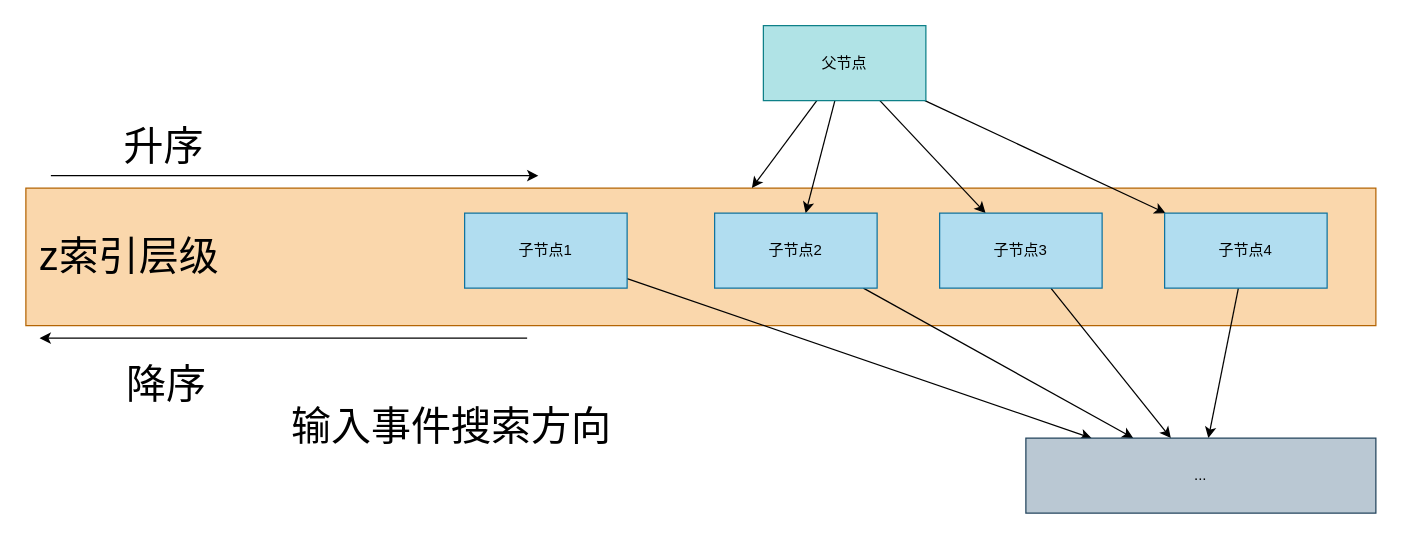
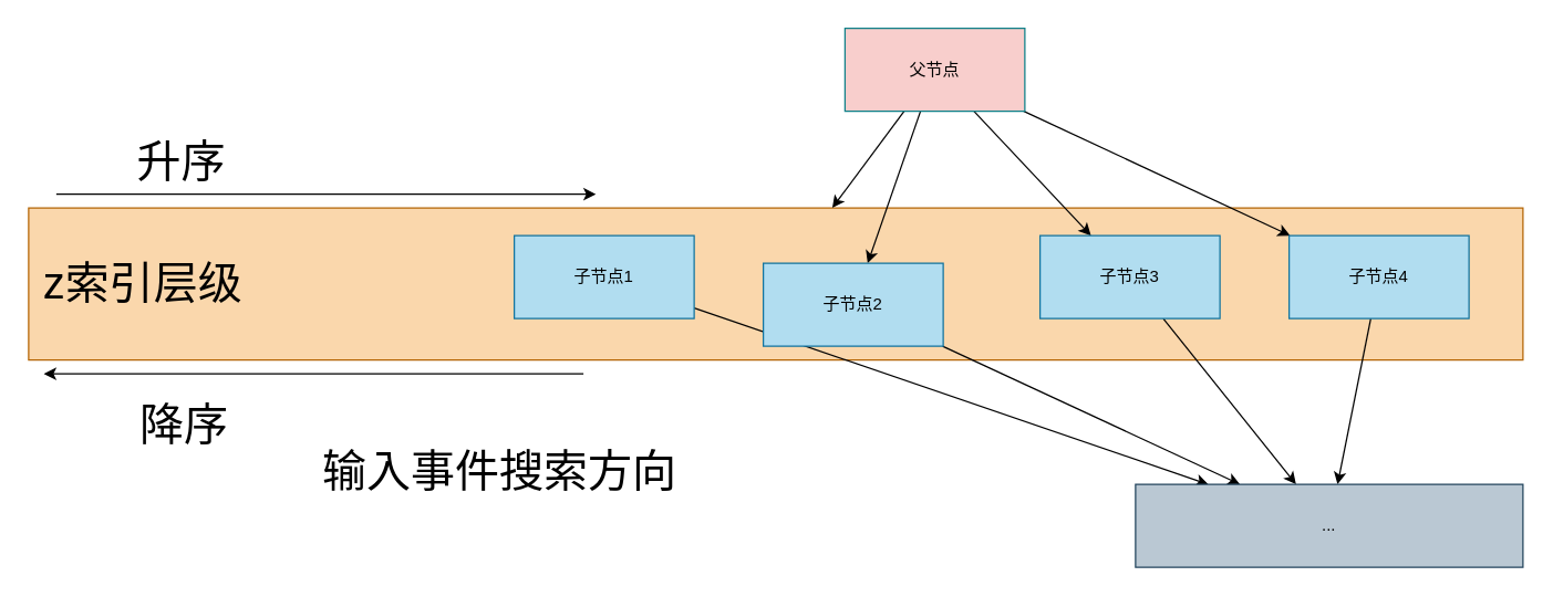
- <mxCell id="7" value="父节点" style="rounded=0;whiteSpace=wrap;html=1;fillColor=#b0e3e6;strokeColor=#0e8088;" vertex="1" parent="1"><mxGeometry x="610" y="20" width="130" height="60" as="geometry" /></mxCell>
+ <mxCell id="7" value="父节点" style="rounded=0;whiteSpace=wrap;html=1;fillColor=#f8cecc;strokeColor=#0e8088;" vertex="1" parent="1"><mxGeometry x="610" y="20" width="130" height="60" as="geometry" /></mxCell>
- <mxCell id="11" value="子节点2" style="rounded=0;whiteSpace=wrap;html=1;fillColor=#b1ddf0;strokeColor=#10739e;" vertex="1" parent="1"><mxGeometry x="571" y="170" width="130" height="60" as="geometry" /></mxCell>
+ <mxCell id="11" value="子节点2" style="rounded=0;whiteSpace=wrap;html=1;fillColor=#b1ddf0;strokeColor=#10739e;" vertex="1" parent="1"><mxGeometry x="551" y="190" width="130" height="60" as="geometry" /></mxCell>
